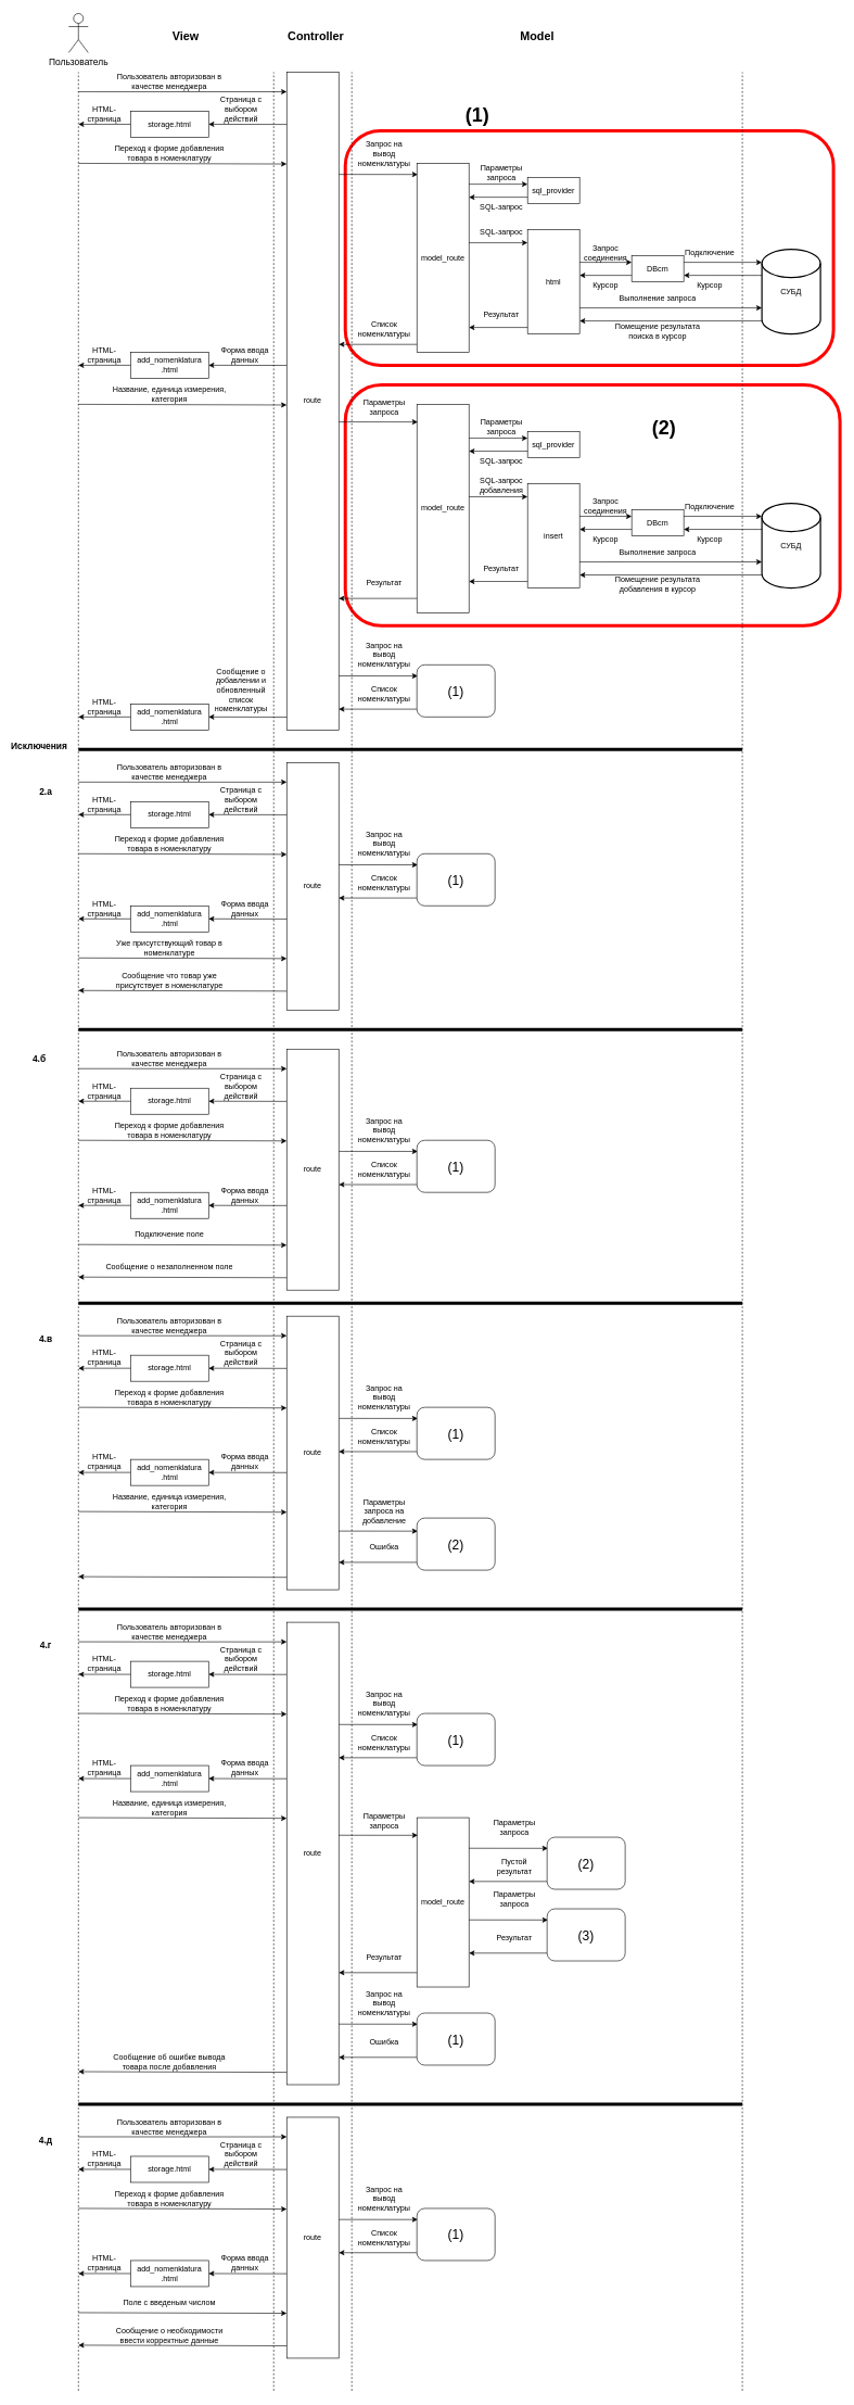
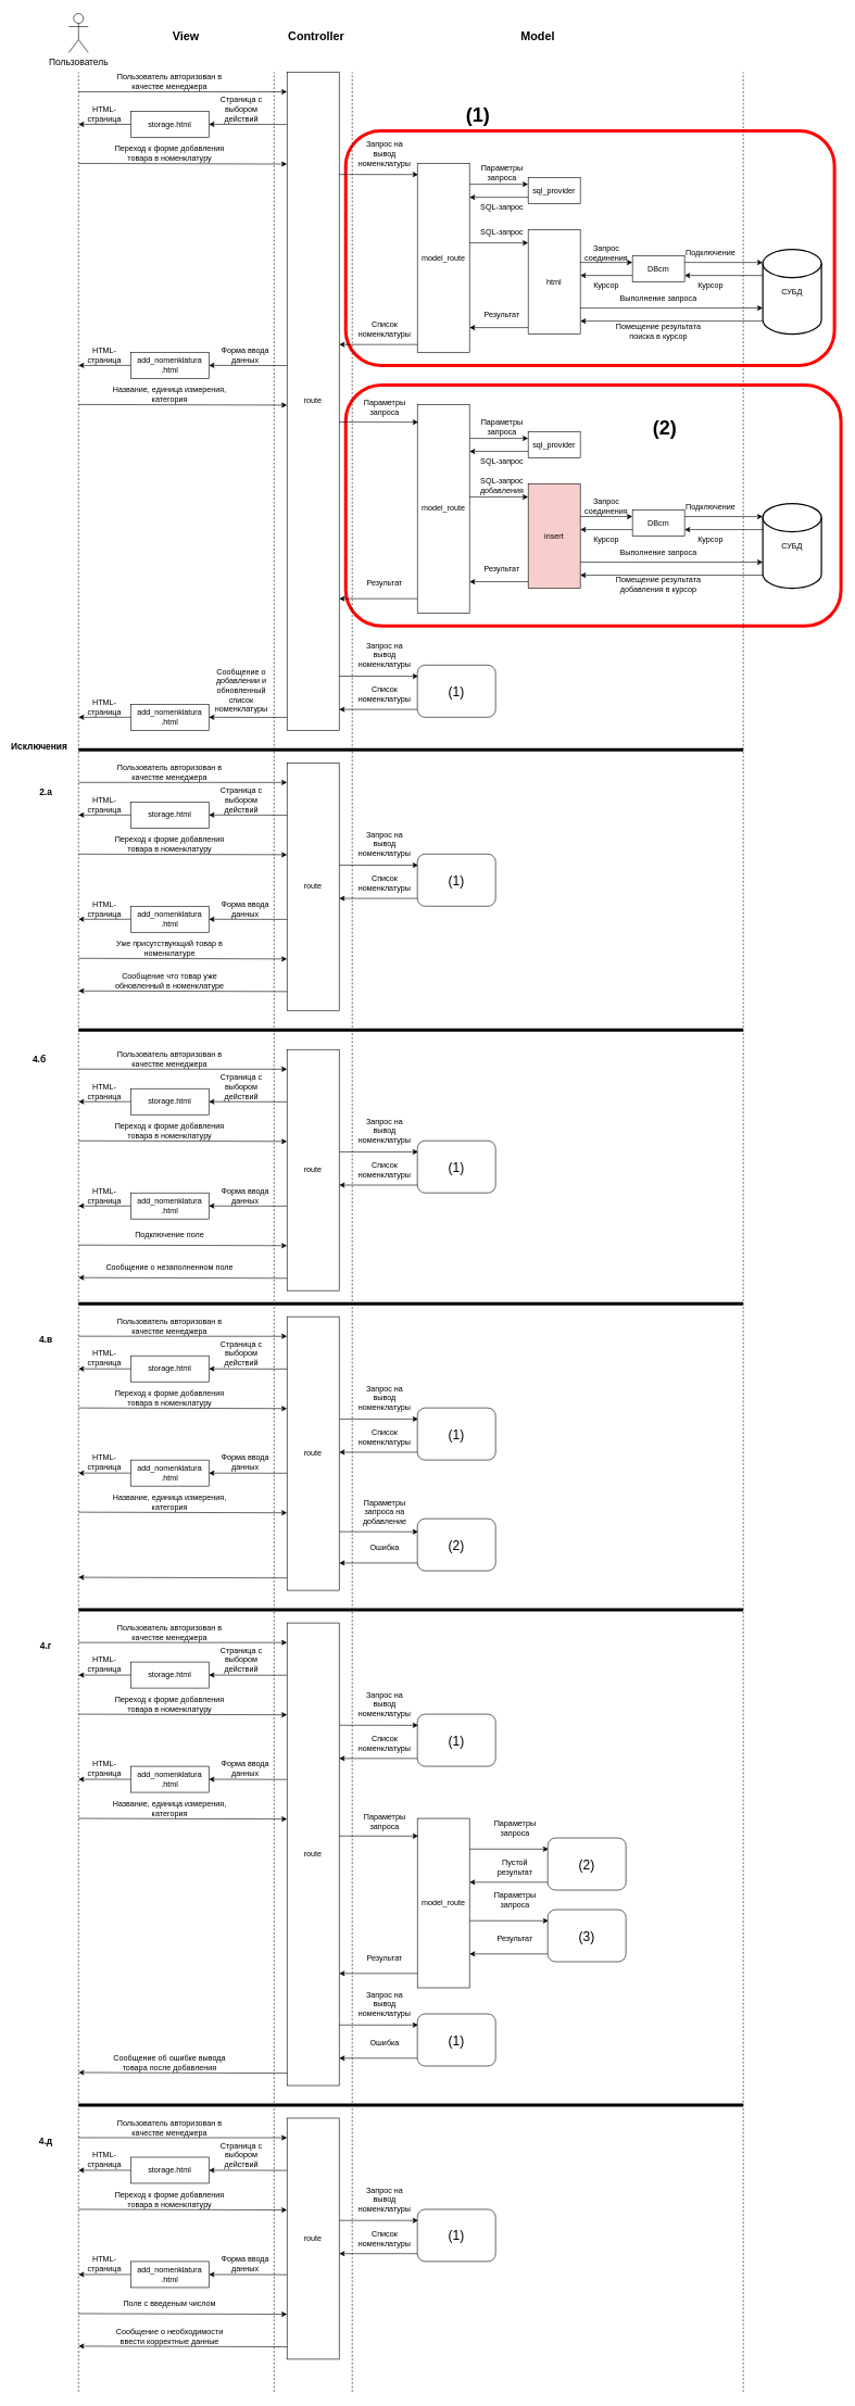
- <mxCell id="50" value="insert" style="rounded=0;whiteSpace=wrap;html=1;" parent="1" vertex="1"><mxGeometry x="810" y="742" width="80" height="160" as="geometry" /></mxCell>
+ <mxCell id="50" value="insert" style="rounded=0;whiteSpace=wrap;html=1;fillColor=#f8cecc;" parent="1" vertex="1"><mxGeometry x="810" y="742" width="80" height="160" as="geometry" /></mxCell>
- <mxCell id="130" value="Сообщение что товар уже присутствует в номенклатуре" style="text;html=1;align=center;verticalAlign=middle;whiteSpace=wrap;rounded=0;" parent="1" vertex="1"><mxGeometry x="160" y="1490" width="200" height="30" as="geometry" /></mxCell>
+ <mxCell id="130" value="Сообщение что товар уже обновленный в номенклатуре" style="text;html=1;align=center;verticalAlign=middle;whiteSpace=wrap;rounded=0;" parent="1" vertex="1"><mxGeometry x="160" y="1490" width="200" height="30" as="geometry" /></mxCell>
